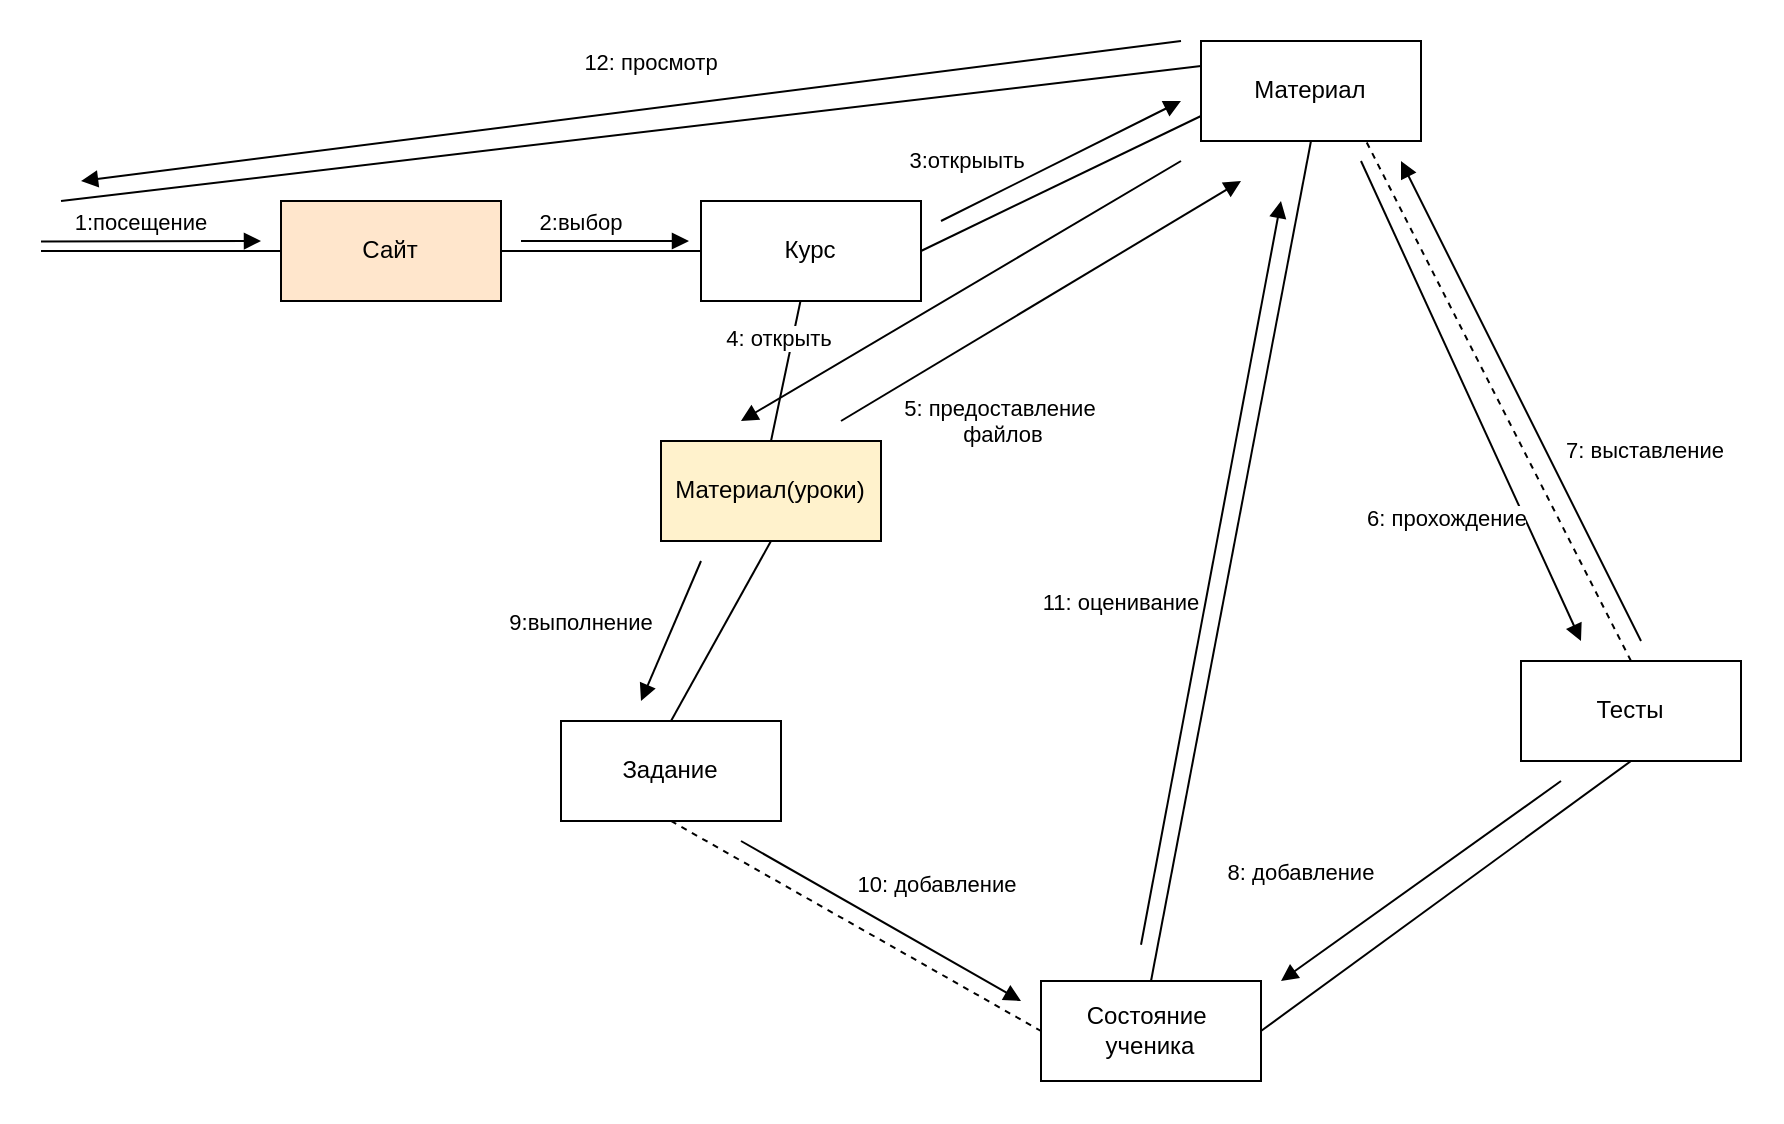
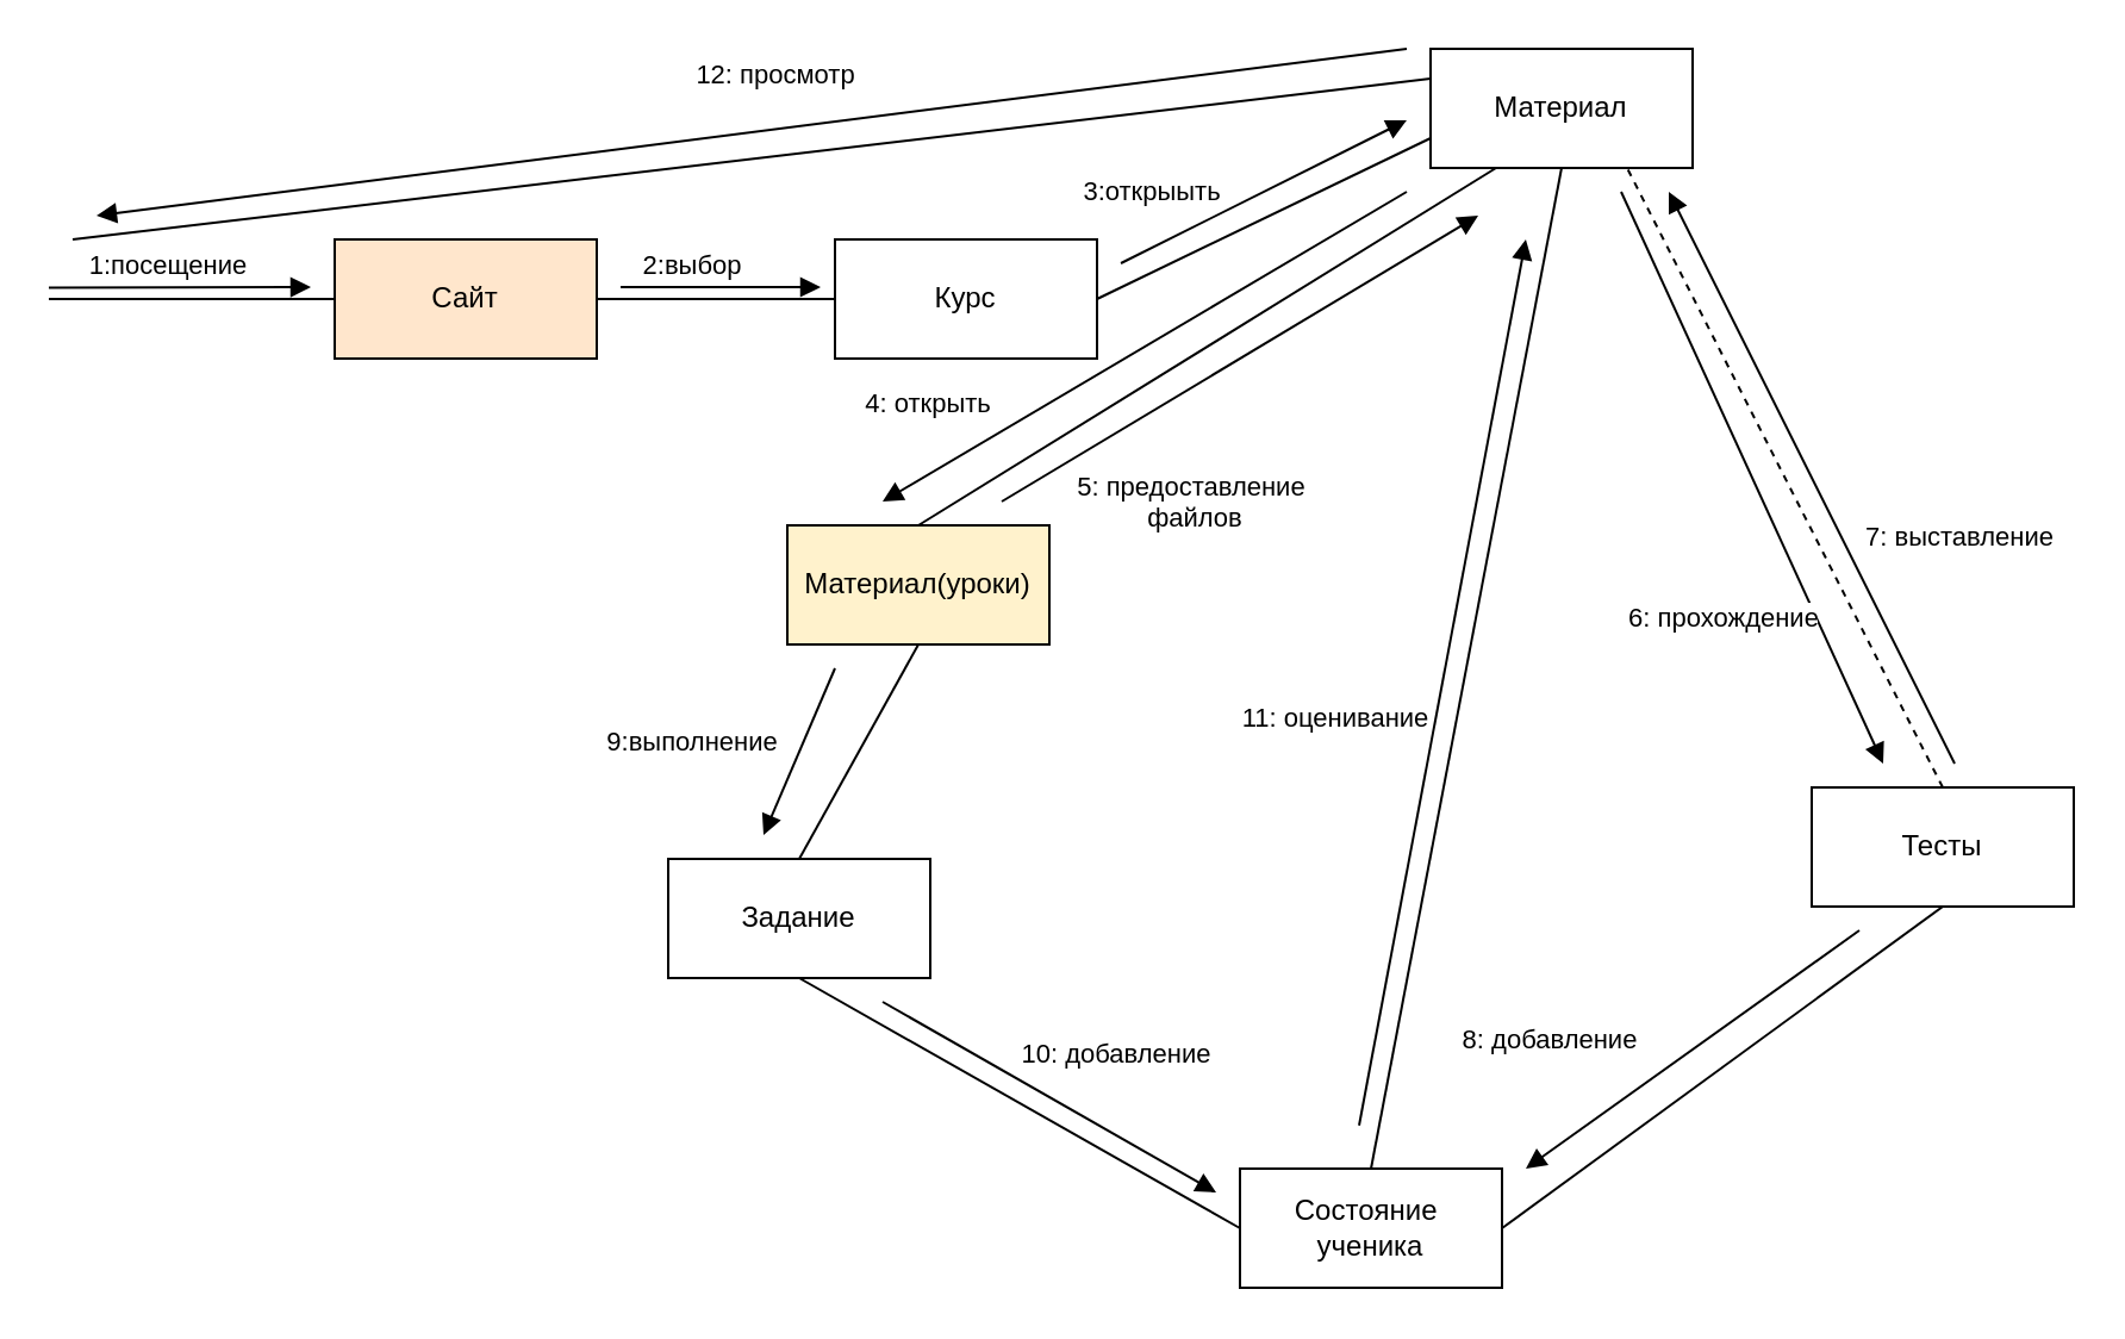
- <mxCell id="13" value="" style="endArrow=none;html=1;rounded=0;exitX=0.5;exitY=0;exitDx=0;exitDy=0;" parent="1" source="11" target="5" edge="1"><mxGeometry width="50" height="50" relative="1" as="geometry"><mxPoint x="340" y="150" as="sourcePoint" /><mxPoint x="390" y="100" as="targetPoint" /></mxGeometry></mxCell>
+ <mxCell id="13" value="" style="endArrow=none;html=1;rounded=0;entryX=0.25;entryY=1;entryDx=0;entryDy=0;exitX=0.5;exitY=0;exitDx=0;exitDy=0;" parent="1" source="11" target="8" edge="1"><mxGeometry width="50" height="50" relative="1" as="geometry"><mxPoint x="340" y="150" as="sourcePoint" /><mxPoint x="390" y="100" as="targetPoint" /></mxGeometry></mxCell>
- <mxCell id="24" value="" style="endArrow=none;html=1;rounded=0;entryX=0;entryY=0.5;entryDx=0;entryDy=0;exitX=0.5;exitY=1;exitDx=0;exitDy=0;dashed=1;" parent="1" source="22" target="19" edge="1"><mxGeometry width="50" height="50" relative="1" as="geometry"><mxPoint x="160" y="490" as="sourcePoint" /><mxPoint x="400" y="420" as="targetPoint" /></mxGeometry></mxCell>
+ <mxCell id="24" value="" style="endArrow=none;html=1;rounded=0;entryX=0;entryY=0.5;entryDx=0;entryDy=0;exitX=0.5;exitY=1;exitDx=0;exitDy=0;" parent="1" source="22" target="19" edge="1"><mxGeometry width="50" height="50" relative="1" as="geometry"><mxPoint x="160" y="490" as="sourcePoint" /><mxPoint x="400" y="420" as="targetPoint" /></mxGeometry></mxCell>
